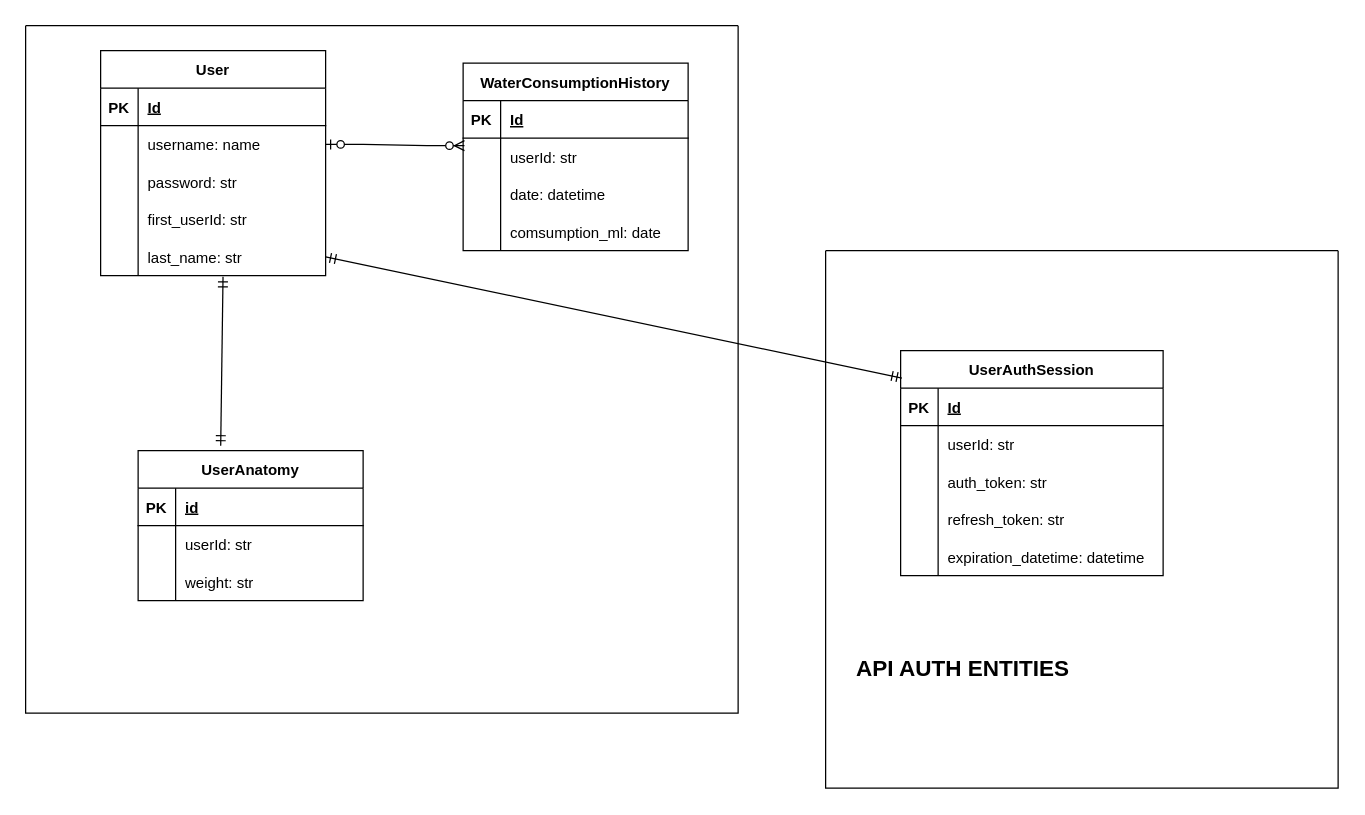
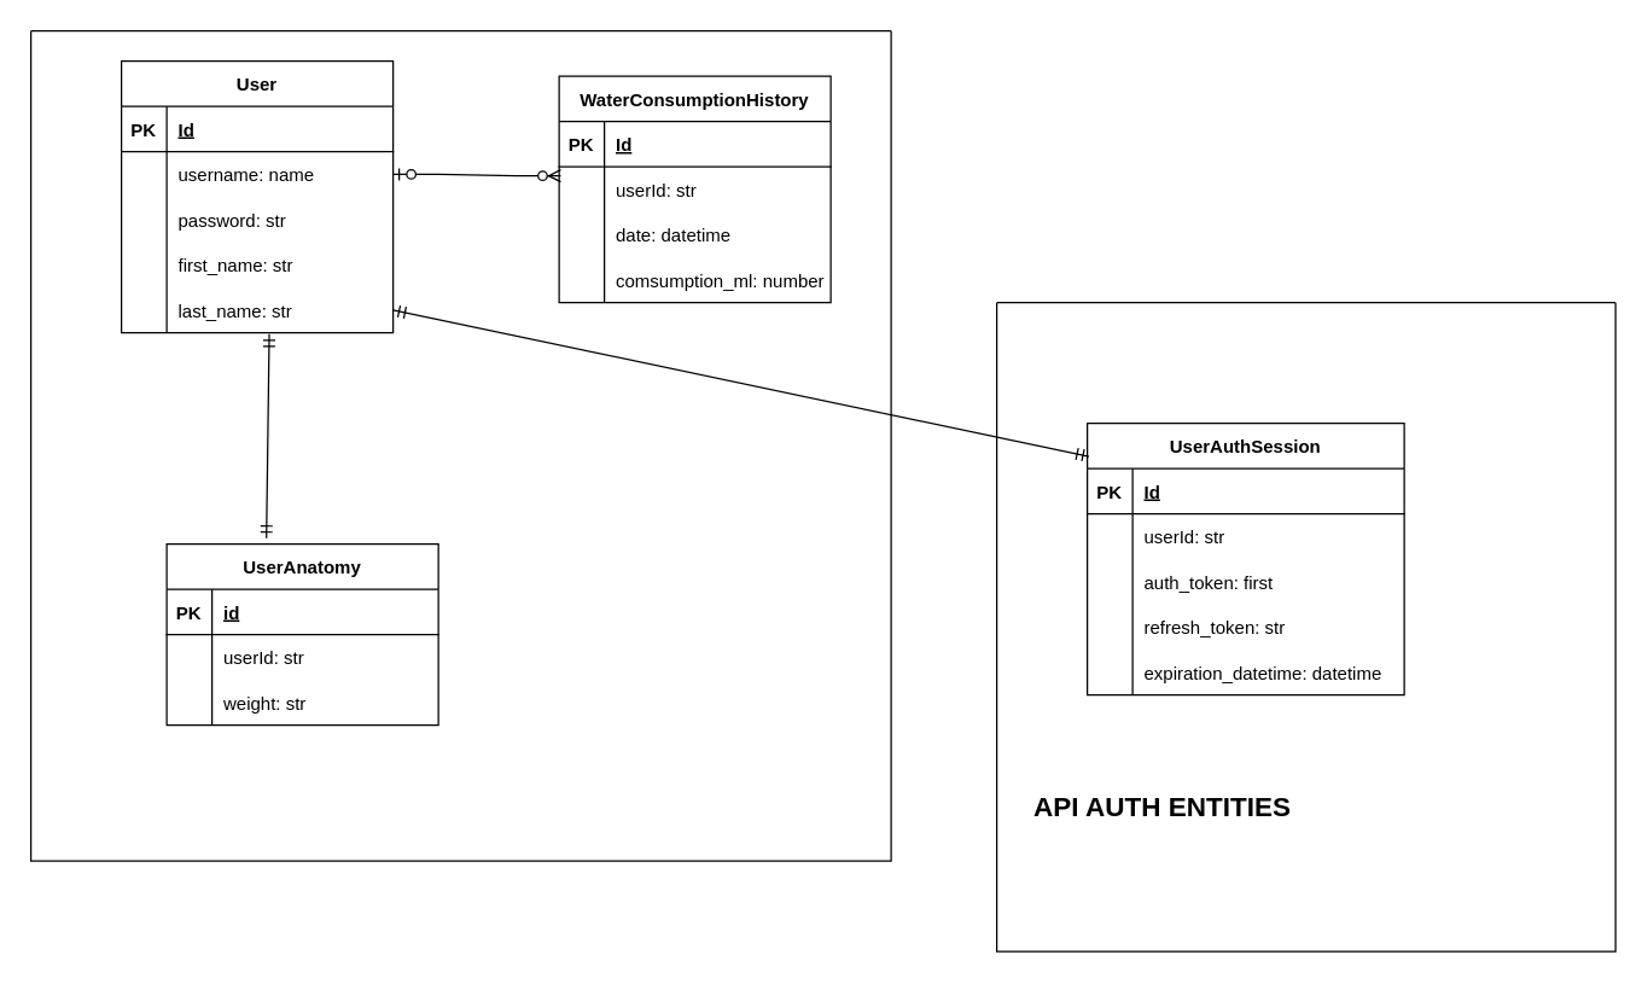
- <mxCell id="15" value="first_userId: str" style="shape=partialRectangle;connectable=0;fillColor=none;top=0;left=0;bottom=0;right=0;align=left;spacingLeft=6;overflow=hidden;" vertex="1" parent="13"><mxGeometry x="30" width="150" height="30" as="geometry"><mxRectangle width="150" height="30" as="alternateBounds" /></mxGeometry></mxCell>
+ <mxCell id="15" value="first_name: str" style="shape=partialRectangle;connectable=0;fillColor=none;top=0;left=0;bottom=0;right=0;align=left;spacingLeft=6;overflow=hidden;" vertex="1" parent="13"><mxGeometry x="30" width="150" height="30" as="geometry"><mxRectangle width="150" height="30" as="alternateBounds" /></mxGeometry></mxCell>
- <mxCell id="31" value="comsumption_ml: date" style="shape=partialRectangle;connectable=0;fillColor=none;top=0;left=0;bottom=0;right=0;align=left;spacingLeft=6;overflow=hidden;" vertex="1" parent="29"><mxGeometry x="30" width="150" height="30" as="geometry"><mxRectangle width="150" height="30" as="alternateBounds" /></mxGeometry></mxCell>
+ <mxCell id="31" value="comsumption_ml: number" style="shape=partialRectangle;connectable=0;fillColor=none;top=0;left=0;bottom=0;right=0;align=left;spacingLeft=6;overflow=hidden;" vertex="1" parent="29"><mxGeometry x="30" width="150" height="30" as="geometry"><mxRectangle width="150" height="30" as="alternateBounds" /></mxGeometry></mxCell>
- <mxCell id="54" value="auth_token: str" style="shape=partialRectangle;connectable=0;fillColor=none;top=0;left=0;bottom=0;right=0;align=left;spacingLeft=6;overflow=hidden;" vertex="1" parent="52"><mxGeometry x="30" width="180" height="30" as="geometry"><mxRectangle width="180" height="30" as="alternateBounds" /></mxGeometry></mxCell>
+ <mxCell id="54" value="auth_token: first" style="shape=partialRectangle;connectable=0;fillColor=none;top=0;left=0;bottom=0;right=0;align=left;spacingLeft=6;overflow=hidden;" vertex="1" parent="52"><mxGeometry x="30" width="180" height="30" as="geometry"><mxRectangle width="180" height="30" as="alternateBounds" /></mxGeometry></mxCell>
